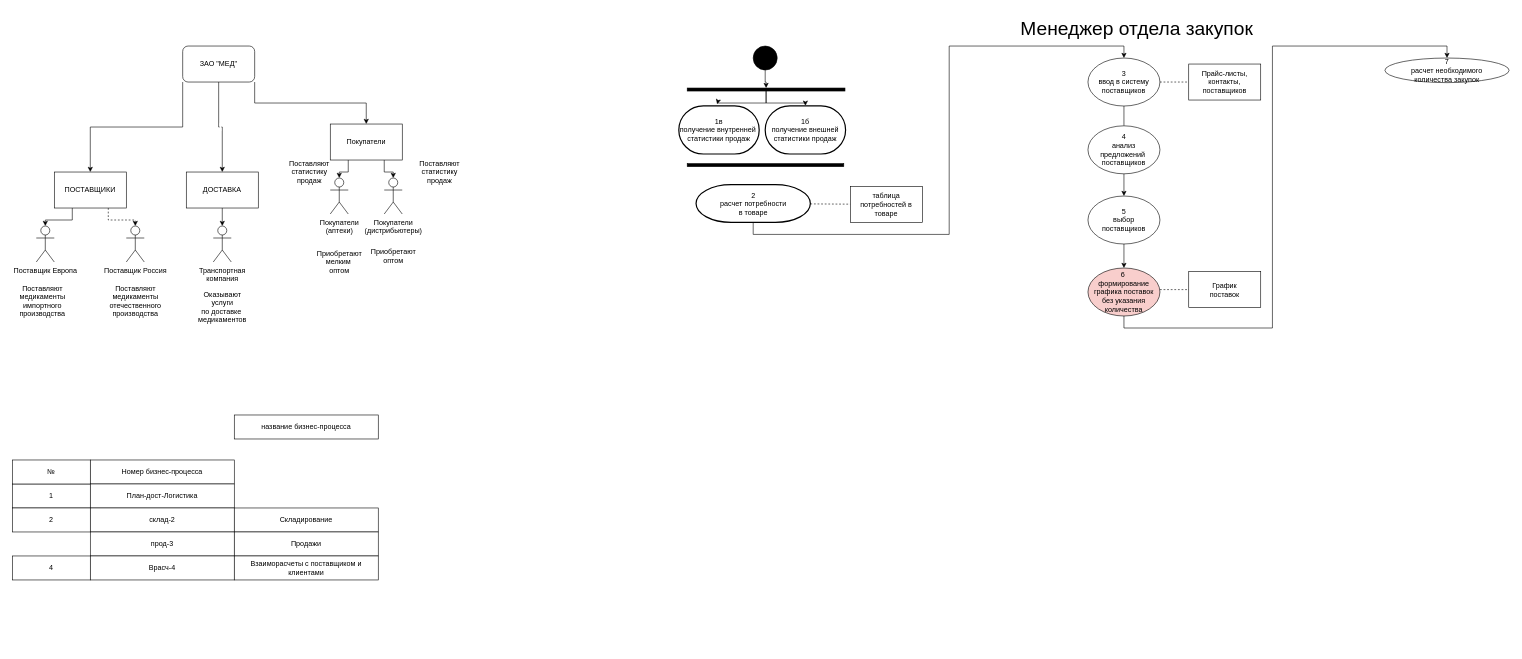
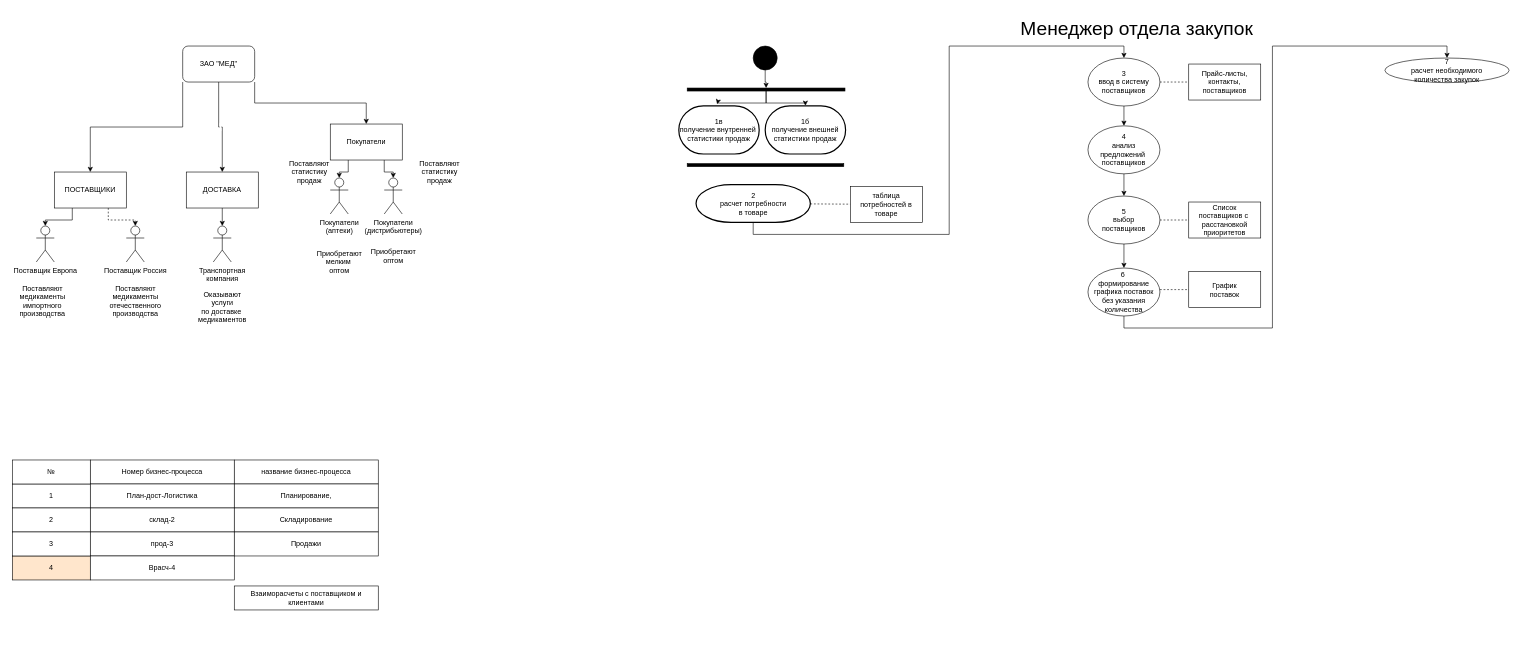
- <mxCell id="55" style="edgeStyle=orthogonalEdgeStyle;rounded=0;orthogonalLoop=1;jettySize=auto;html=1;exitX=0.5;exitY=1;exitDx=0;exitDy=0;entryX=0.5;entryY=0;entryDx=0;entryDy=0;endArrow=none;" parent="1" source="56" target="58" edge="1"><mxGeometry relative="1" as="geometry" /></mxCell>
+ <mxCell id="55" style="edgeStyle=orthogonalEdgeStyle;rounded=0;orthogonalLoop=1;jettySize=auto;html=1;exitX=0.5;exitY=1;exitDx=0;exitDy=0;entryX=0.5;entryY=0;entryDx=0;entryDy=0;" parent="1" source="56" target="58" edge="1"><mxGeometry relative="1" as="geometry" /></mxCell>
+ <mxCell id="65" value="" style="endArrow=none;dashed=1;html=1;rounded=0;exitX=1;exitY=0.5;exitDx=0;exitDy=0;entryX=0.015;entryY=0.5;entryDx=0;entryDy=0;entryPerimeter=0;" parent="1" source="60" target="66" edge="1"><mxGeometry width="50" height="50" relative="1" as="geometry"><mxPoint x="1933" y="366.14" as="sourcePoint" /><mxPoint x="2038" y="366" as="targetPoint" /></mxGeometry></mxCell>
+ <mxCell id="66" value="Список&lt;br&gt;поставщиков с&amp;nbsp;&lt;br&gt;расстановкой&lt;br&gt;приоритетов" style="rounded=0;whiteSpace=wrap;html=1;" parent="1" vertex="1"><mxGeometry x="1981" y="336" width="120" height="60" as="geometry" /></mxCell>
- <mxCell id="62" value="6&amp;nbsp;&lt;br&gt;формирование&lt;br&gt;графика поставок&lt;br&gt;без указания&lt;br&gt;количества" style="ellipse;whiteSpace=wrap;html=1;fillColor=#f8cecc;" parent="1" vertex="1"><mxGeometry x="1813" y="446" width="120" height="80" as="geometry" /></mxCell>
+ <mxCell id="62" value="6&amp;nbsp;&lt;br&gt;формирование&lt;br&gt;графика поставок&lt;br&gt;без указания&lt;br&gt;количества" style="ellipse;whiteSpace=wrap;html=1;" parent="1" vertex="1"><mxGeometry x="1813" y="446" width="120" height="80" as="geometry" /></mxCell>
- <mxCell id="37" value="название бизнес-процесса" style="rounded=0;whiteSpace=wrap;html=1;" parent="1" vertex="1"><mxGeometry x="390" y="691" width="240" height="40" as="geometry" /></mxCell>
+ <mxCell id="37" value="название бизнес-процесса" style="rounded=0;whiteSpace=wrap;html=1;" parent="1" vertex="1"><mxGeometry x="390" y="766" width="240" height="40" as="geometry" /></mxCell>
+ <mxCell id="38" value="Планирование," style="rounded=0;whiteSpace=wrap;html=1;" parent="1" vertex="1"><mxGeometry x="390" y="806" width="240" height="40" as="geometry" /></mxCell>
+ <mxCell id="30" value="3" style="rounded=0;whiteSpace=wrap;html=1;" parent="1" vertex="1"><mxGeometry x="20" y="886" width="130" height="40" as="geometry" /></mxCell>
- <mxCell id="29" value="4" style="rounded=0;whiteSpace=wrap;html=1;" parent="1" vertex="1"><mxGeometry x="20" y="926" width="130" height="40" as="geometry" /></mxCell>
+ <mxCell id="29" value="4" style="rounded=0;whiteSpace=wrap;html=1;fillColor=#ffe6cc;" parent="1" vertex="1"><mxGeometry x="20" y="926" width="130" height="40" as="geometry" /></mxCell>
- <mxCell id="41" value="Взаиморасчеты с поставщиком и клиентами" style="rounded=0;whiteSpace=wrap;html=1;" parent="1" vertex="1"><mxGeometry x="390" y="926" width="240" height="40" as="geometry" /></mxCell>
+ <mxCell id="41" value="Взаиморасчеты с поставщиком и клиентами" style="rounded=0;whiteSpace=wrap;html=1;" parent="1" vertex="1"><mxGeometry x="390" y="976" width="240" height="40" as="geometry" /></mxCell>
